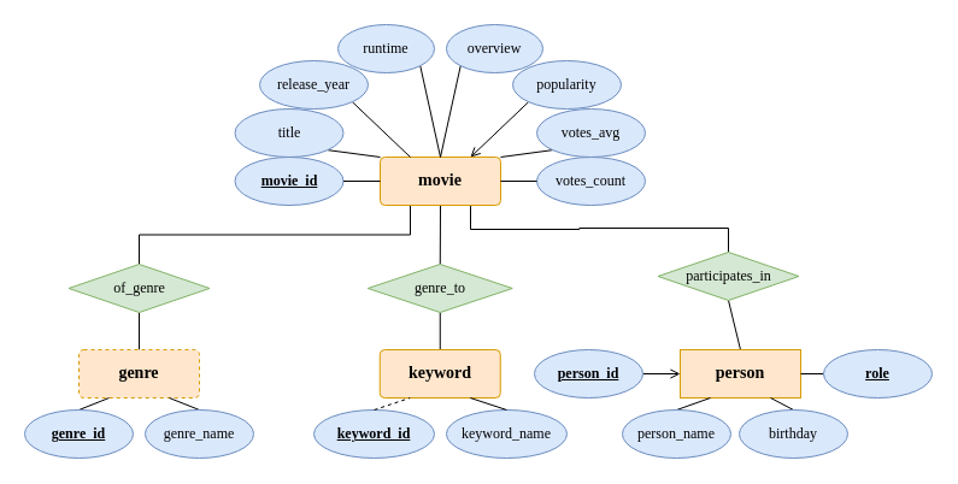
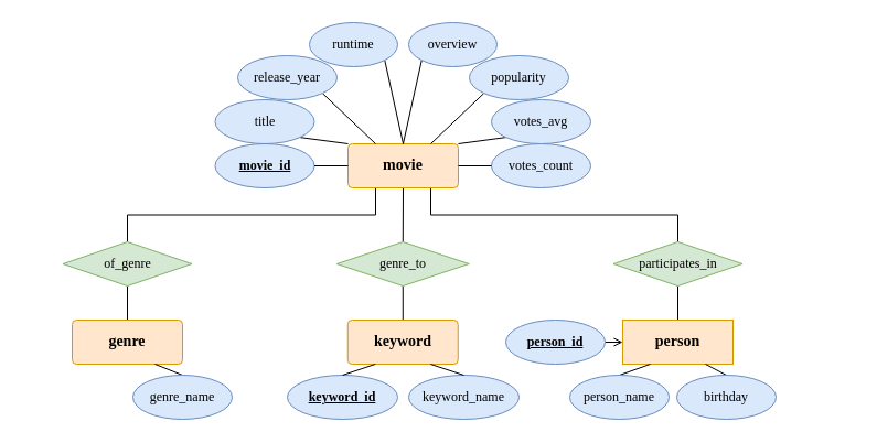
- <mxCell id="19" style="rounded=0;orthogonalLoop=1;jettySize=auto;html=1;exitX=0;exitY=1;exitDx=0;exitDy=0;entryX=0.75;entryY=0;entryDx=0;entryDy=0;endArrow=open;endFill=0;fontFamily=Verdana;fontSize=12;" parent="1" source="20" target="13" edge="1"><mxGeometry relative="1" as="geometry" /></mxCell>
+ <mxCell id="19" style="rounded=0;orthogonalLoop=1;jettySize=auto;html=1;exitX=0;exitY=1;exitDx=0;exitDy=0;entryX=0.75;entryY=0;entryDx=0;entryDy=0;endArrow=none;endFill=0;fontFamily=Verdana;fontSize=12;" parent="1" source="20" target="13" edge="1"><mxGeometry relative="1" as="geometry" /></mxCell>
- <mxCell id="10" value="participates_in" style="shape=rhombus;perimeter=rhombusPerimeter;whiteSpace=wrap;html=1;align=center;fillColor=#d5e8d4;strokeColor=#82b366;fontFamily=Verdana;rounded=0;" vertex="1" parent="1"><mxGeometry x="545.5" y="209" width="117" height="40" as="geometry" /></mxCell>
+ <mxCell id="10" value="participates_in" style="shape=rhombus;perimeter=rhombusPerimeter;whiteSpace=wrap;html=1;align=center;fillColor=#d5e8d4;strokeColor=#82b366;fontFamily=Verdana;rounded=0;" vertex="1" parent="1"><mxGeometry x="555.5" y="219" width="117" height="40" as="geometry" /></mxCell>
- <mxCell id="28" value="genre" style="rounded=1;arcSize=10;whiteSpace=wrap;html=1;align=center;fontSize=14;fontFamily=Verdana;fillColor=#ffe6cc;strokeColor=#d79b00;fontStyle=1;dashed=1;" vertex="1" parent="1"><mxGeometry x="65" y="290" width="100" height="40" as="geometry" /></mxCell>
+ <mxCell id="28" value="genre" style="rounded=1;arcSize=10;whiteSpace=wrap;html=1;align=center;fontSize=14;fontFamily=Verdana;fillColor=#ffe6cc;strokeColor=#d79b00;fontStyle=1" vertex="1" parent="1"><mxGeometry x="65" y="290" width="100" height="40" as="geometry" /></mxCell>
- <mxCell id="40" value="person_id" style="ellipse;whiteSpace=wrap;html=1;align=center;fontStyle=5;fontFamily=Verdana;fontSize=12;fillColor=#dae8fc;strokeColor=#6c8ebf;" vertex="1" parent="1"><mxGeometry x="443" y="290" width="90" height="40" as="geometry" /></mxCell>
+ <mxCell id="40" value="person_id" style="ellipse;whiteSpace=wrap;html=1;align=center;fontStyle=5;fontFamily=Verdana;fontSize=12;fillColor=#dae8fc;strokeColor=#6c8ebf;" vertex="1" parent="1"><mxGeometry x="458" y="290" width="90" height="40" as="geometry" /></mxCell>
- <mxCell id="45" style="rounded=0;orthogonalLoop=1;jettySize=auto;html=1;exitX=0;exitY=0.5;exitDx=0;exitDy=0;entryX=1;entryY=0.5;entryDx=0;entryDy=0;endArrow=none;endFill=0;fontFamily=Verdana;" edge="1" parent="1" source="46" target="38"><mxGeometry relative="1" as="geometry" /></mxCell>
- <mxCell id="46" value="role" style="ellipse;whiteSpace=wrap;html=1;align=center;fontStyle=5;fontFamily=Verdana;fontSize=12;fillColor=#dae8fc;strokeColor=#6c8ebf;" vertex="1" parent="1"><mxGeometry x="683" y="290" width="90" height="40" as="geometry" /></mxCell>
- <mxCell id="36" style="rounded=0;orthogonalLoop=1;jettySize=auto;html=1;exitX=0.5;exitY=0;exitDx=0;exitDy=0;entryX=0.25;entryY=1;entryDx=0;entryDy=0;endArrow=none;endFill=0;fontFamily=Verdana;dashed=1;" edge="1" parent="1" source="34" target="33"><mxGeometry relative="1" as="geometry" /></mxCell>
+ <mxCell id="36" style="rounded=0;orthogonalLoop=1;jettySize=auto;html=1;exitX=0.5;exitY=0;exitDx=0;exitDy=0;entryX=0.25;entryY=1;entryDx=0;entryDy=0;endArrow=none;endFill=0;fontFamily=Verdana;" edge="1" parent="1" source="34" target="33"><mxGeometry relative="1" as="geometry" /></mxCell>
- <mxCell id="29" style="rounded=0;orthogonalLoop=1;jettySize=auto;html=1;exitX=0.5;exitY=0;exitDx=0;exitDy=0;entryX=0.25;entryY=1;entryDx=0;entryDy=0;endArrow=none;endFill=0;fontFamily=Verdana;" edge="1" parent="1" source="30" target="28"><mxGeometry relative="1" as="geometry" /></mxCell>
- <mxCell id="30" value="genre_id" style="ellipse;whiteSpace=wrap;html=1;align=center;fontStyle=5;fontFamily=Verdana;fontSize=12;fillColor=#dae8fc;strokeColor=#6c8ebf;" vertex="1" parent="1"><mxGeometry x="20" y="340" width="90" height="40" as="geometry" /></mxCell>
